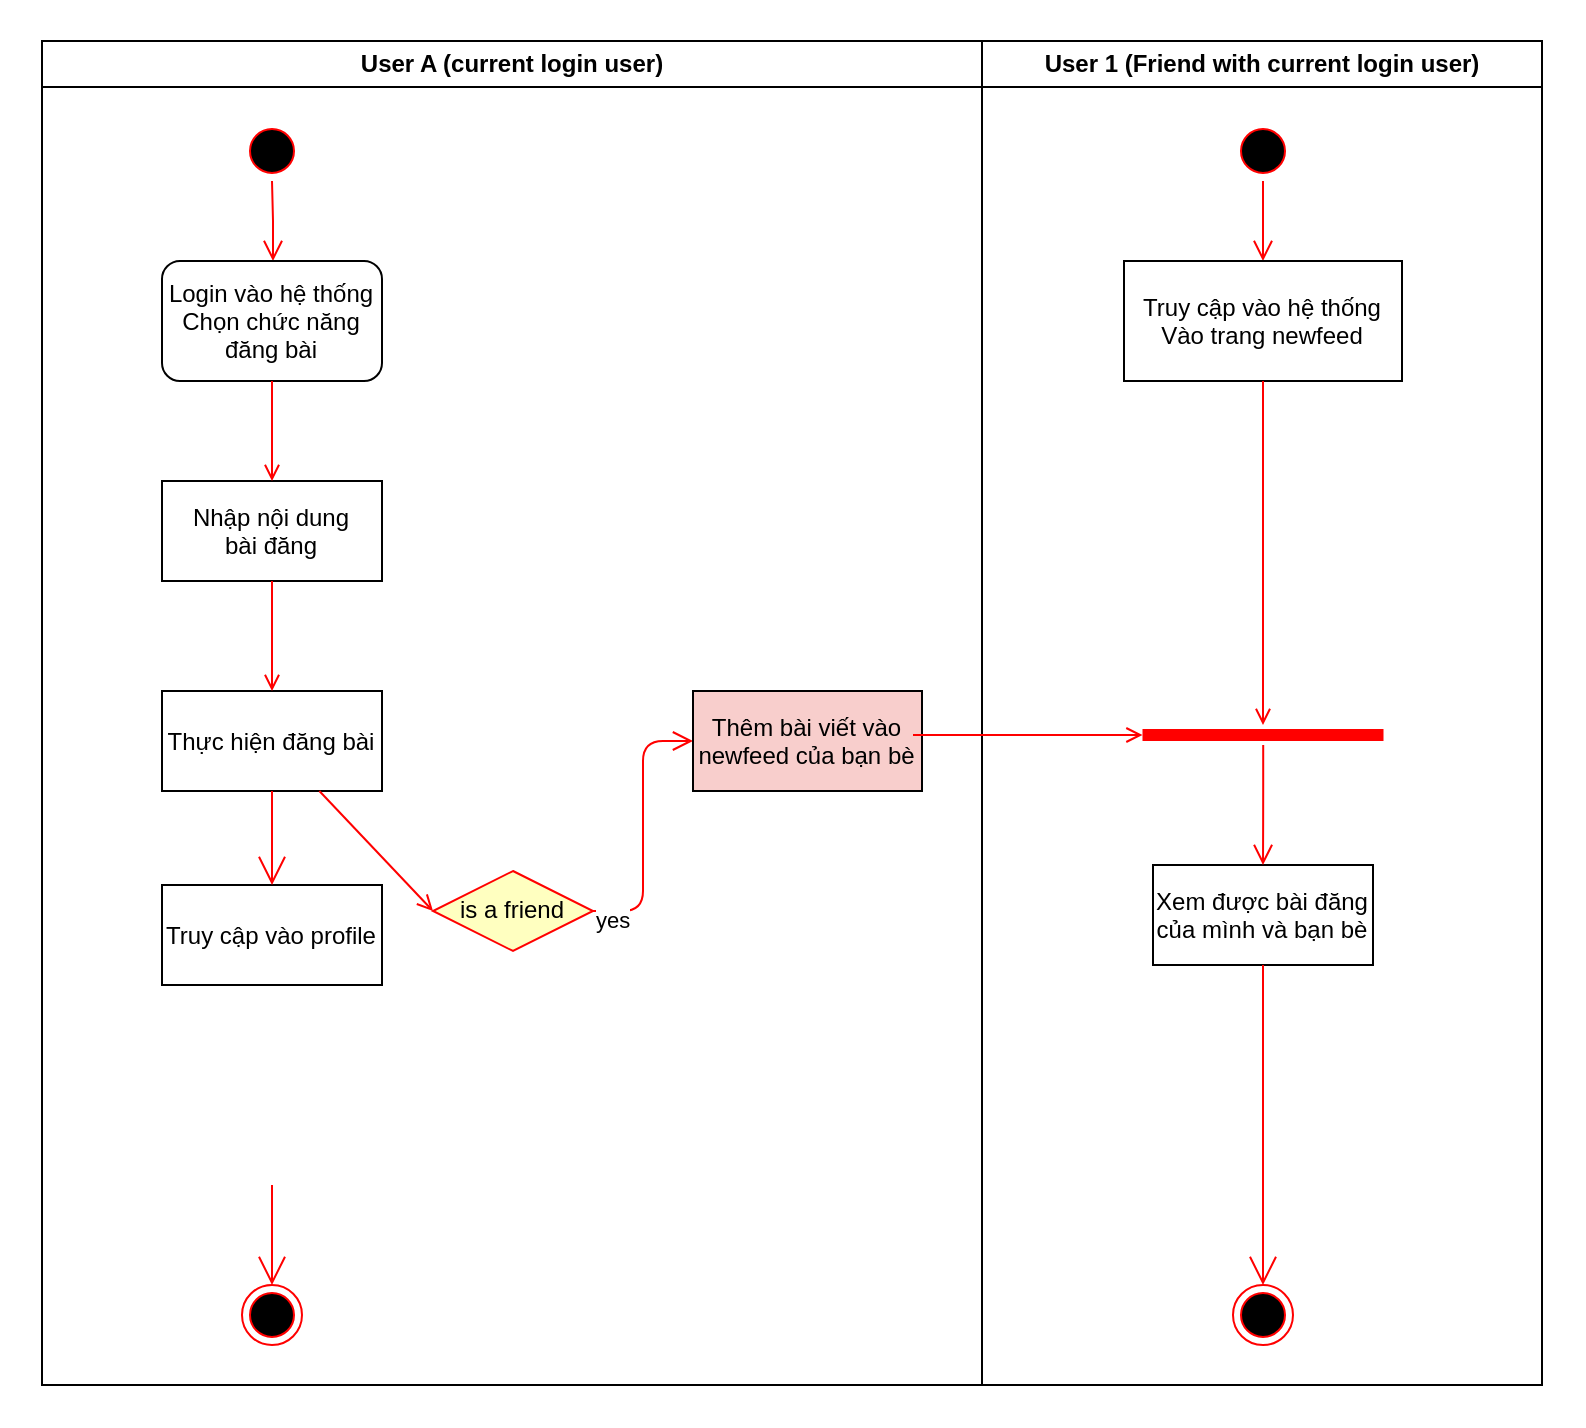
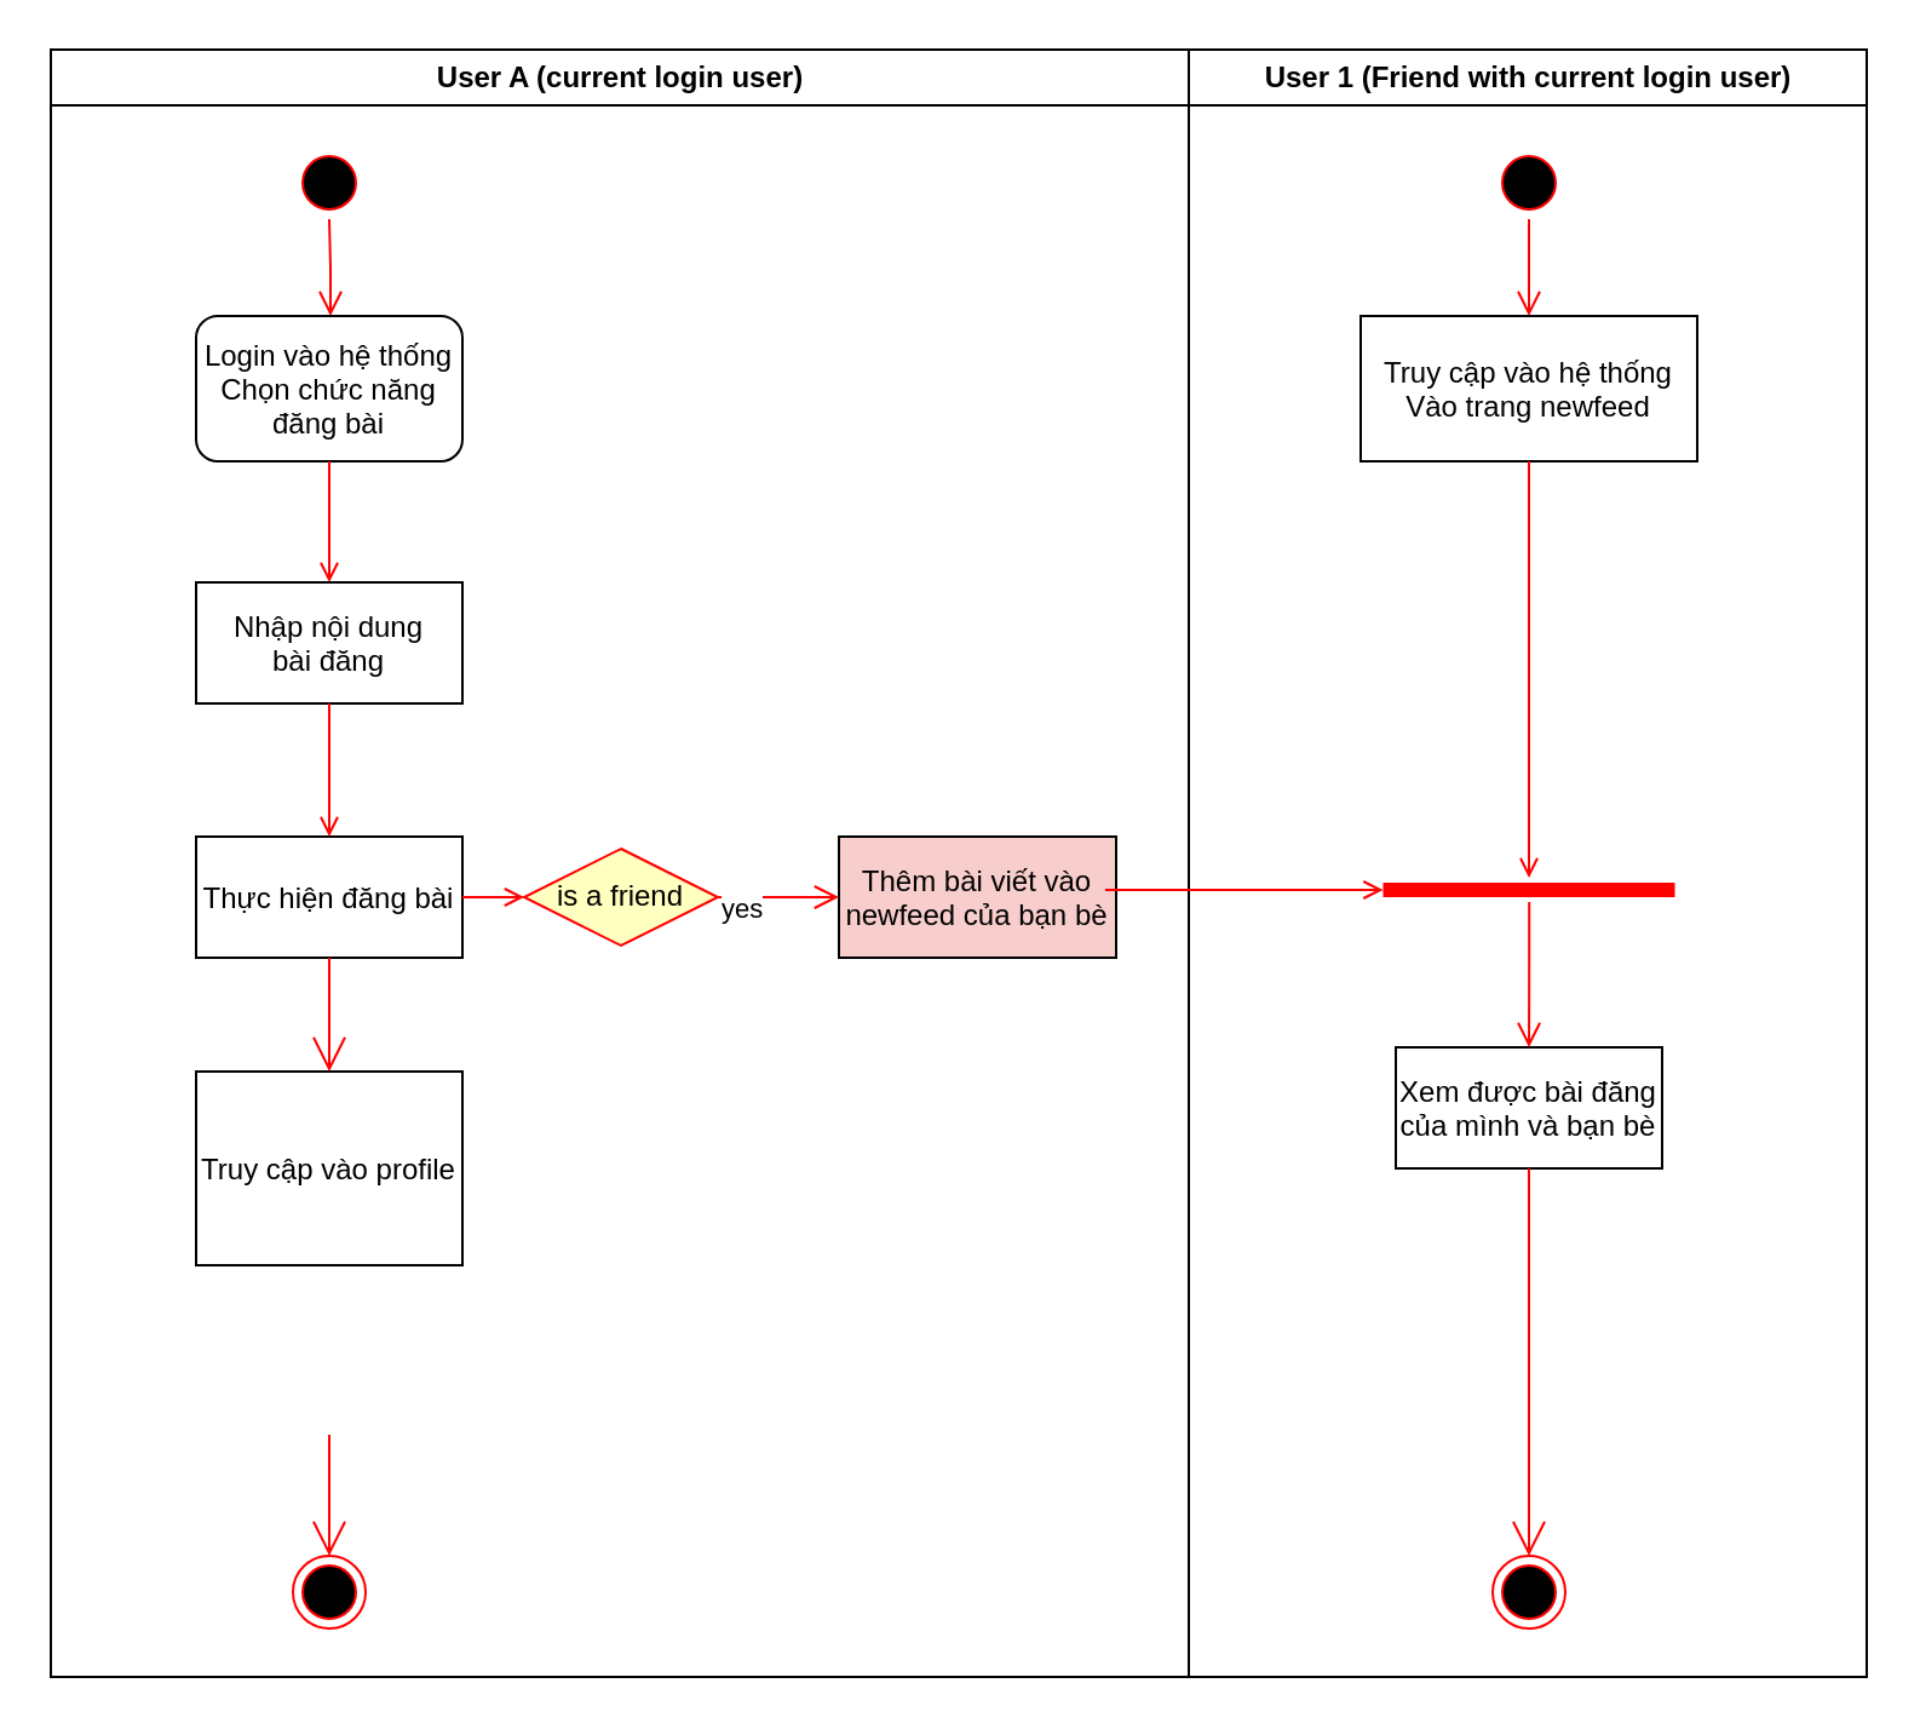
- <mxCell id="14" value="is a friend" style="rhombus;whiteSpace=wrap;html=1;fillColor=#ffffc0;strokeColor=#ff0000;" vertex="1" parent="2"><mxGeometry x="195.5" y="415" width="80" height="40" as="geometry" /></mxCell>
+ <mxCell id="14" value="is a friend" style="rhombus;whiteSpace=wrap;html=1;fillColor=#ffffc0;strokeColor=#ff0000;" vertex="1" parent="2"><mxGeometry x="195.5" y="330" width="80" height="40" as="geometry" /></mxCell>
- <mxCell id="10" value="Truy cập vào profile" style="" vertex="1" parent="2"><mxGeometry x="60" y="422" width="110" height="50" as="geometry" /></mxCell>
+ <mxCell id="10" value="Truy cập vào profile" style="" vertex="1" parent="2"><mxGeometry x="60" y="422" width="110" height="80" as="geometry" /></mxCell>
